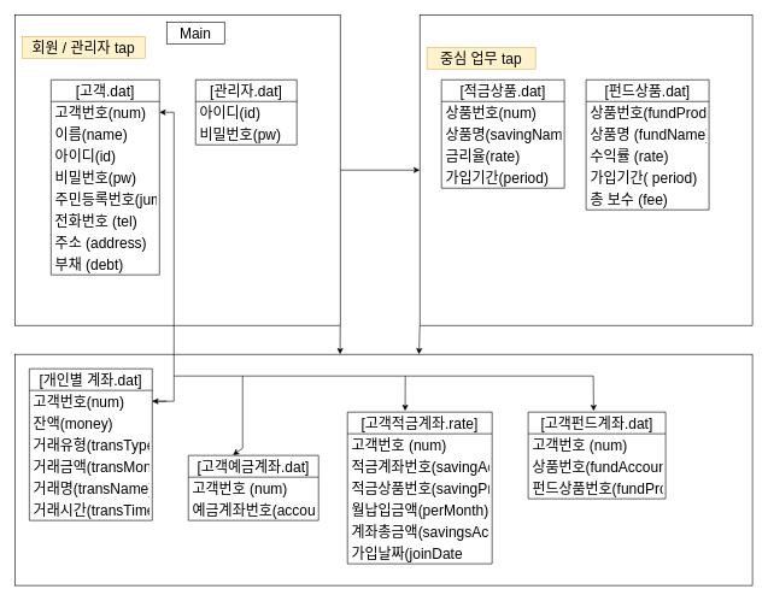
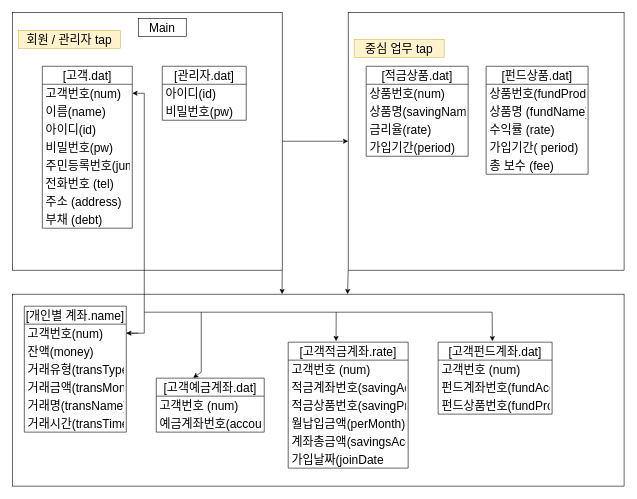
- <mxCell id="32" value="[개인별 계좌.dat]" style="swimlane;fontStyle=0;childLayout=stackLayout;horizontal=1;startSize=30;horizontalStack=0;resizeParent=1;resizeParentMax=0;resizeLast=0;collapsible=1;marginBottom=0;fontSize=20;" parent="1" vertex="1"><mxGeometry x="40" y="510" width="170" height="210" as="geometry" /></mxCell>
+ <mxCell id="32" value="[개인별 계좌.name]" style="swimlane;fontStyle=0;childLayout=stackLayout;horizontal=1;startSize=30;horizontalStack=0;resizeParent=1;resizeParentMax=0;resizeLast=0;collapsible=1;marginBottom=0;fontSize=20;" parent="1" vertex="1"><mxGeometry x="40" y="510" width="170" height="210" as="geometry" /></mxCell>
- <mxCell id="52" value="상품번호(fundAccount)" style="text;strokeColor=none;fillColor=none;align=left;verticalAlign=middle;spacingLeft=4;spacingRight=4;overflow=hidden;points=[[0,0.5],[1,0.5]];portConstraint=eastwest;rotatable=0;fontSize=20;" parent="50" vertex="1"><mxGeometry y="60" width="190" height="30" as="geometry" /></mxCell>
+ <mxCell id="52" value="펀드계좌번호(fundAccount)" style="text;strokeColor=none;fillColor=none;align=left;verticalAlign=middle;spacingLeft=4;spacingRight=4;overflow=hidden;points=[[0,0.5],[1,0.5]];portConstraint=eastwest;rotatable=0;fontSize=20;" parent="50" vertex="1"><mxGeometry y="60" width="190" height="30" as="geometry" /></mxCell>
